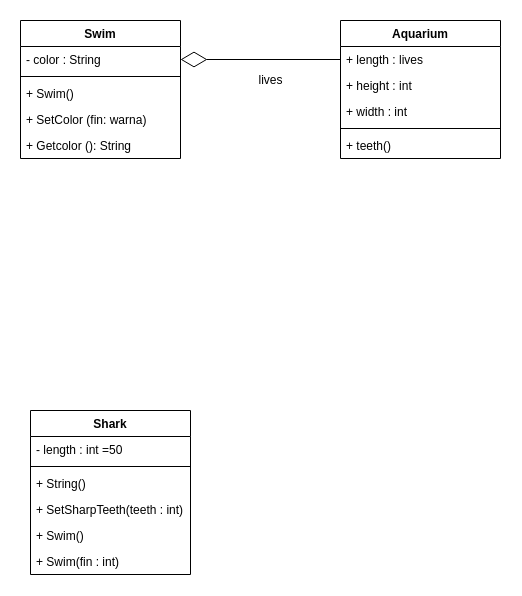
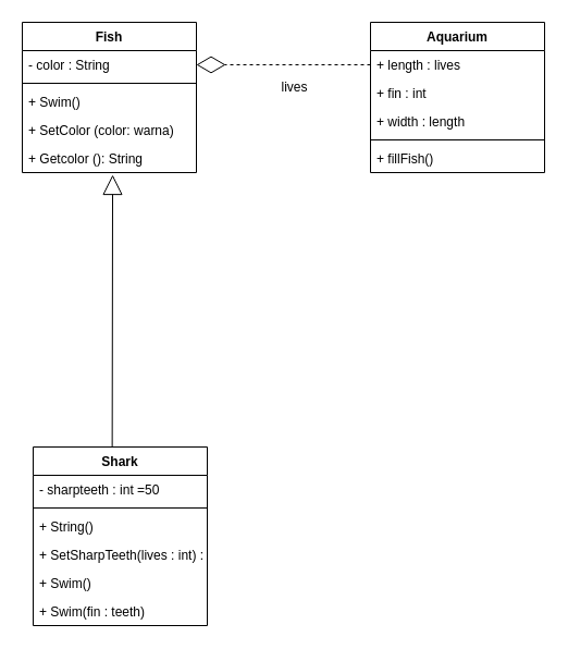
- <mxCell id="3" value="Swim" style="swimlane;fontStyle=1;align=center;verticalAlign=top;childLayout=stackLayout;horizontal=1;startSize=26;horizontalStack=0;resizeParent=1;resizeParentMax=0;resizeLast=0;collapsible=1;marginBottom=0;" vertex="1" parent="1"><mxGeometry x="20" y="20" width="160" height="138" as="geometry" /></mxCell>
+ <mxCell id="3" value="Fish" style="swimlane;fontStyle=1;align=center;verticalAlign=top;childLayout=stackLayout;horizontal=1;startSize=26;horizontalStack=0;resizeParent=1;resizeParentMax=0;resizeLast=0;collapsible=1;marginBottom=0;" vertex="1" parent="1"><mxGeometry x="20" y="20" width="160" height="138" as="geometry" /></mxCell>
- <mxCell id="22" value="" style="endArrow=diamondThin;endFill=0;endSize=24;html=1;exitX=0;exitY=0.5;exitDx=0;exitDy=0;entryX=1;entryY=0.5;entryDx=0;entryDy=0;" edge="1" parent="1" source="10" target="4"><mxGeometry width="160" relative="1" as="geometry"><mxPoint x="210" y="170" as="sourcePoint" /><mxPoint x="370" y="170" as="targetPoint" /></mxGeometry></mxCell>
+ <mxCell id="22" value="" style="endArrow=diamondThin;endFill=0;endSize=24;html=1;exitX=0;exitY=0.5;exitDx=0;exitDy=0;entryX=1;entryY=0.5;entryDx=0;entryDy=0;dashed=1;" edge="1" parent="1" source="10" target="4"><mxGeometry width="160" relative="1" as="geometry"><mxPoint x="210" y="170" as="sourcePoint" /><mxPoint x="370" y="170" as="targetPoint" /></mxGeometry></mxCell>
- <mxCell id="11" value="+ height : int" style="text;strokeColor=none;fillColor=none;align=left;verticalAlign=top;spacingLeft=4;spacingRight=4;overflow=hidden;rotatable=0;points=[[0,0.5],[1,0.5]];portConstraint=eastwest;" vertex="1" parent="9"><mxGeometry y="52" width="160" height="26" as="geometry" /></mxCell>
+ <mxCell id="11" value="+ fin : int" style="text;strokeColor=none;fillColor=none;align=left;verticalAlign=top;spacingLeft=4;spacingRight=4;overflow=hidden;rotatable=0;points=[[0,0.5],[1,0.5]];portConstraint=eastwest;" vertex="1" parent="9"><mxGeometry y="52" width="160" height="26" as="geometry" /></mxCell>
- <mxCell id="12" value="+ width : int" style="text;strokeColor=none;fillColor=none;align=left;verticalAlign=top;spacingLeft=4;spacingRight=4;overflow=hidden;rotatable=0;points=[[0,0.5],[1,0.5]];portConstraint=eastwest;" vertex="1" parent="9"><mxGeometry y="78" width="160" height="26" as="geometry" /></mxCell>
+ <mxCell id="12" value="+ width : length" style="text;strokeColor=none;fillColor=none;align=left;verticalAlign=top;spacingLeft=4;spacingRight=4;overflow=hidden;rotatable=0;points=[[0,0.5],[1,0.5]];portConstraint=eastwest;" vertex="1" parent="9"><mxGeometry y="78" width="160" height="26" as="geometry" /></mxCell>
- <mxCell id="7" value="+ SetColor (fin: warna)&#10;" style="text;strokeColor=none;fillColor=none;align=left;verticalAlign=top;spacingLeft=4;spacingRight=4;overflow=hidden;rotatable=0;points=[[0,0.5],[1,0.5]];portConstraint=eastwest;" vertex="1" parent="3"><mxGeometry y="86" width="160" height="26" as="geometry" /></mxCell>
+ <mxCell id="7" value="+ SetColor (color: warna)&#10;" style="text;strokeColor=none;fillColor=none;align=left;verticalAlign=top;spacingLeft=4;spacingRight=4;overflow=hidden;rotatable=0;points=[[0,0.5],[1,0.5]];portConstraint=eastwest;" vertex="1" parent="3"><mxGeometry y="86" width="160" height="26" as="geometry" /></mxCell>
- <mxCell id="14" value="+ teeth()" style="text;strokeColor=none;fillColor=none;align=left;verticalAlign=top;spacingLeft=4;spacingRight=4;overflow=hidden;rotatable=0;points=[[0,0.5],[1,0.5]];portConstraint=eastwest;" vertex="1" parent="9"><mxGeometry y="112" width="160" height="26" as="geometry" /></mxCell>
+ <mxCell id="14" value="+ fillFish()" style="text;strokeColor=none;fillColor=none;align=left;verticalAlign=top;spacingLeft=4;spacingRight=4;overflow=hidden;rotatable=0;points=[[0,0.5],[1,0.5]];portConstraint=eastwest;" vertex="1" parent="9"><mxGeometry y="112" width="160" height="26" as="geometry" /></mxCell>
+ <mxCell id="2" value="" style="endArrow=block;endSize=16;endFill=0;html=1;exitX=0.454;exitY=0.019;exitDx=0;exitDy=0;exitPerimeter=0;entryX=0.519;entryY=1.077;entryDx=0;entryDy=0;entryPerimeter=0;" edge="1" parent="1" source="15" target="8"><mxGeometry width="160" relative="1" as="geometry"><mxPoint x="96" y="258" as="sourcePoint" /><mxPoint x="103" y="108" as="targetPoint" /><Array as="points" /></mxGeometry></mxCell>
- <mxCell id="16" value="- length : int =50" style="text;strokeColor=none;fillColor=none;align=left;verticalAlign=top;spacingLeft=4;spacingRight=4;overflow=hidden;rotatable=0;points=[[0,0.5],[1,0.5]];portConstraint=eastwest;" vertex="1" parent="15"><mxGeometry y="26" width="160" height="26" as="geometry" /></mxCell>
+ <mxCell id="16" value="- sharpteeth : int =50" style="text;strokeColor=none;fillColor=none;align=left;verticalAlign=top;spacingLeft=4;spacingRight=4;overflow=hidden;rotatable=0;points=[[0,0.5],[1,0.5]];portConstraint=eastwest;" vertex="1" parent="15"><mxGeometry y="26" width="160" height="26" as="geometry" /></mxCell>
- <mxCell id="19" value="+ SetSharpTeeth(teeth : int) :" style="text;strokeColor=none;fillColor=none;align=left;verticalAlign=top;spacingLeft=4;spacingRight=4;overflow=hidden;rotatable=0;points=[[0,0.5],[1,0.5]];portConstraint=eastwest;" vertex="1" parent="15"><mxGeometry y="86" width="160" height="26" as="geometry" /></mxCell>
+ <mxCell id="19" value="+ SetSharpTeeth(lives : int) :" style="text;strokeColor=none;fillColor=none;align=left;verticalAlign=top;spacingLeft=4;spacingRight=4;overflow=hidden;rotatable=0;points=[[0,0.5],[1,0.5]];portConstraint=eastwest;" vertex="1" parent="15"><mxGeometry y="86" width="160" height="26" as="geometry" /></mxCell>
- <mxCell id="21" value="+ Swim(fin : int)" style="text;strokeColor=none;fillColor=none;align=left;verticalAlign=top;spacingLeft=4;spacingRight=4;overflow=hidden;rotatable=0;points=[[0,0.5],[1,0.5]];portConstraint=eastwest;" vertex="1" parent="15"><mxGeometry y="138" width="160" height="26" as="geometry" /></mxCell>
+ <mxCell id="21" value="+ Swim(fin : teeth)" style="text;strokeColor=none;fillColor=none;align=left;verticalAlign=top;spacingLeft=4;spacingRight=4;overflow=hidden;rotatable=0;points=[[0,0.5],[1,0.5]];portConstraint=eastwest;" vertex="1" parent="15"><mxGeometry y="138" width="160" height="26" as="geometry" /></mxCell>
